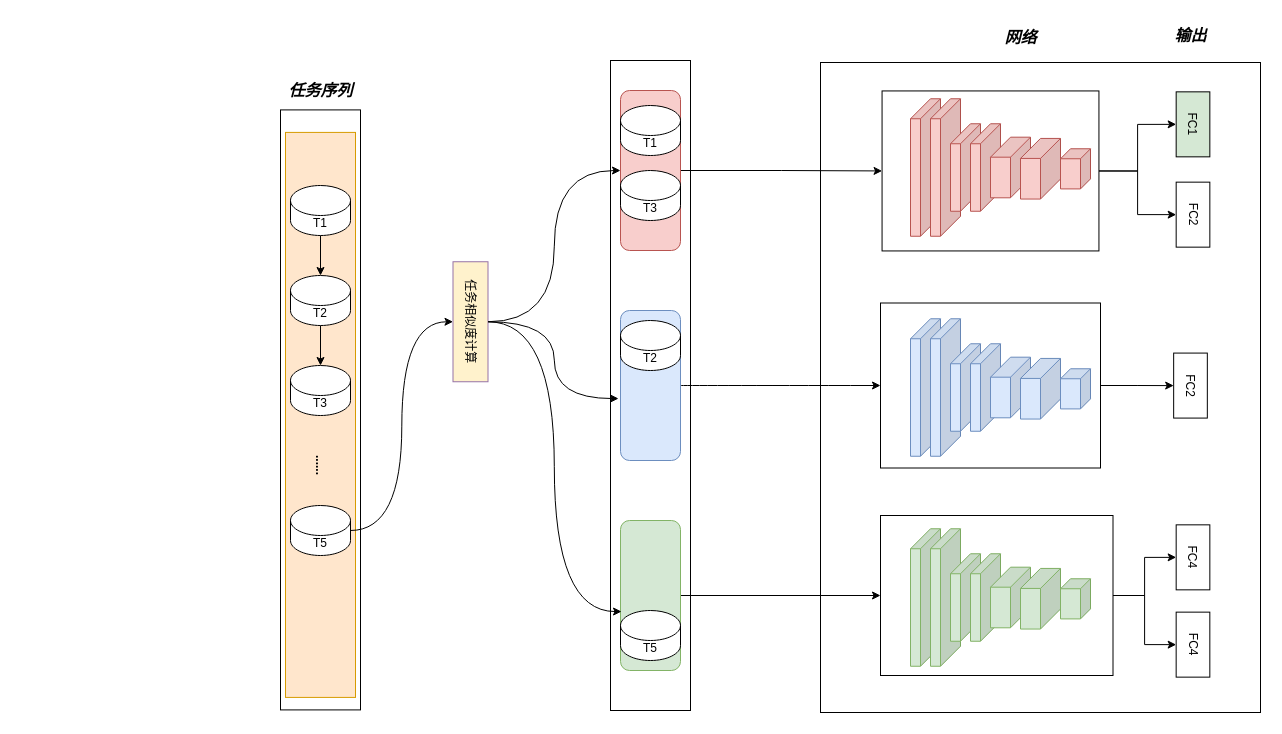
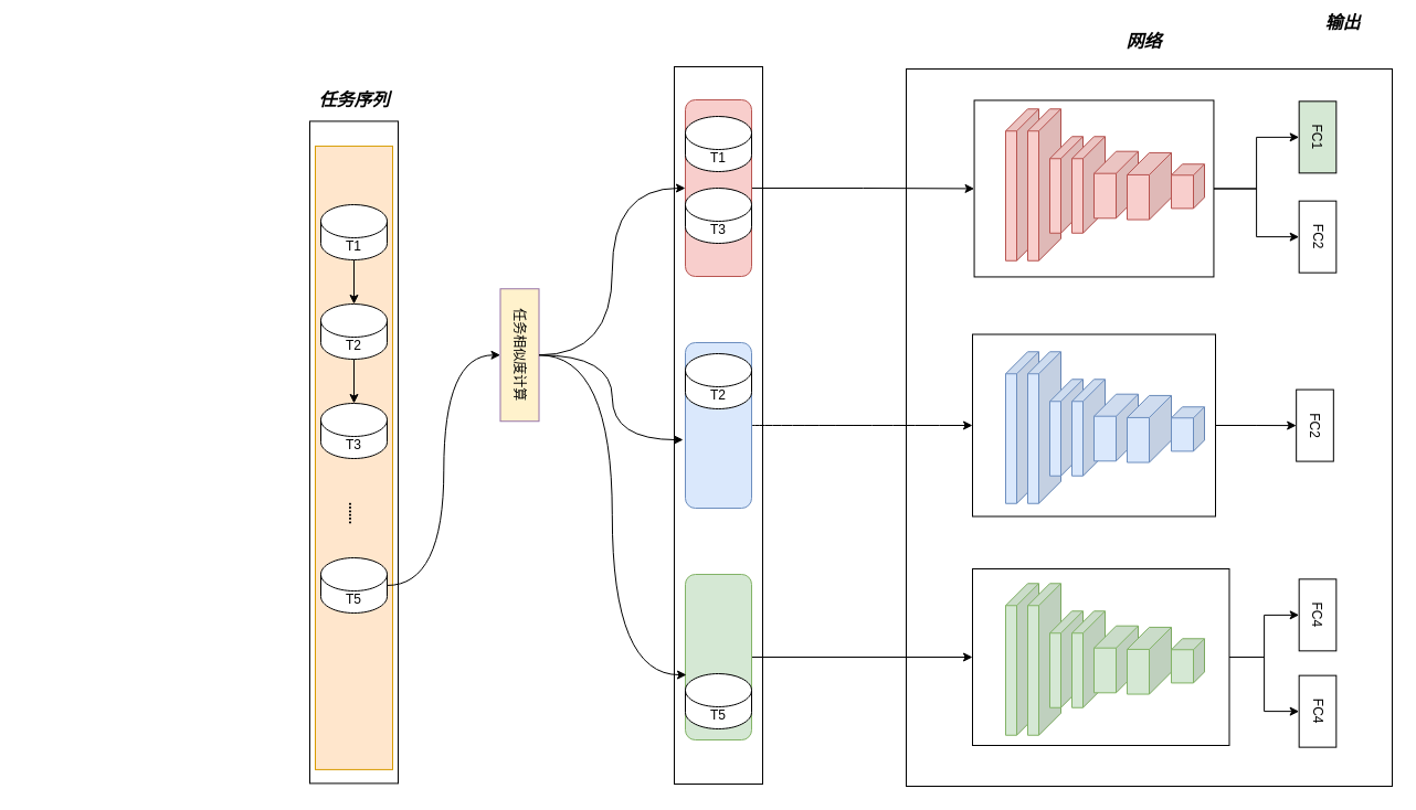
- <mxCell id="64" value="&lt;font style=&quot;font-size: 16px;&quot; face=&quot;Times New Roman&quot;&gt;&lt;b&gt;&lt;i&gt;输出&lt;/i&gt;&lt;/b&gt;&lt;/font&gt;" style="text;html=1;align=center;verticalAlign=middle;resizable=0;points=[];autosize=1;strokeColor=none;fillColor=none;" vertex="1" parent="1"><mxGeometry x="1160" y="20" width="60" height="30" as="geometry" /></mxCell>
+ <mxCell id="64" value="&lt;font style=&quot;font-size: 16px;&quot; face=&quot;Times New Roman&quot;&gt;&lt;b&gt;&lt;i&gt;输出&lt;/i&gt;&lt;/b&gt;&lt;/font&gt;" style="text;html=1;align=center;verticalAlign=middle;resizable=0;points=[];autosize=1;strokeColor=none;fillColor=none;" vertex="1" parent="1"><mxGeometry x="1185" y="5" width="60" height="30" as="geometry" /></mxCell>
- <mxCell id="31" value="&lt;font face=&quot;Times New Roman&quot; style=&quot;font-size: 16px;&quot;&gt;&lt;i&gt;&lt;b&gt;网络&lt;/b&gt;&lt;/i&gt;&lt;/font&gt;" style="text;html=1;align=center;verticalAlign=middle;resizable=0;points=[];autosize=1;strokeColor=none;fillColor=none;" vertex="1" parent="1"><mxGeometry x="990" y="22" width="60" height="30" as="geometry" /></mxCell>
+ <mxCell id="31" value="&lt;font face=&quot;Times New Roman&quot; style=&quot;font-size: 16px;&quot;&gt;&lt;i&gt;&lt;b&gt;网络&lt;/b&gt;&lt;/i&gt;&lt;/font&gt;" style="text;html=1;align=center;verticalAlign=middle;resizable=0;points=[];autosize=1;strokeColor=none;fillColor=none;" vertex="1" parent="1"><mxGeometry x="1005" y="22" width="60" height="30" as="geometry" /></mxCell>
